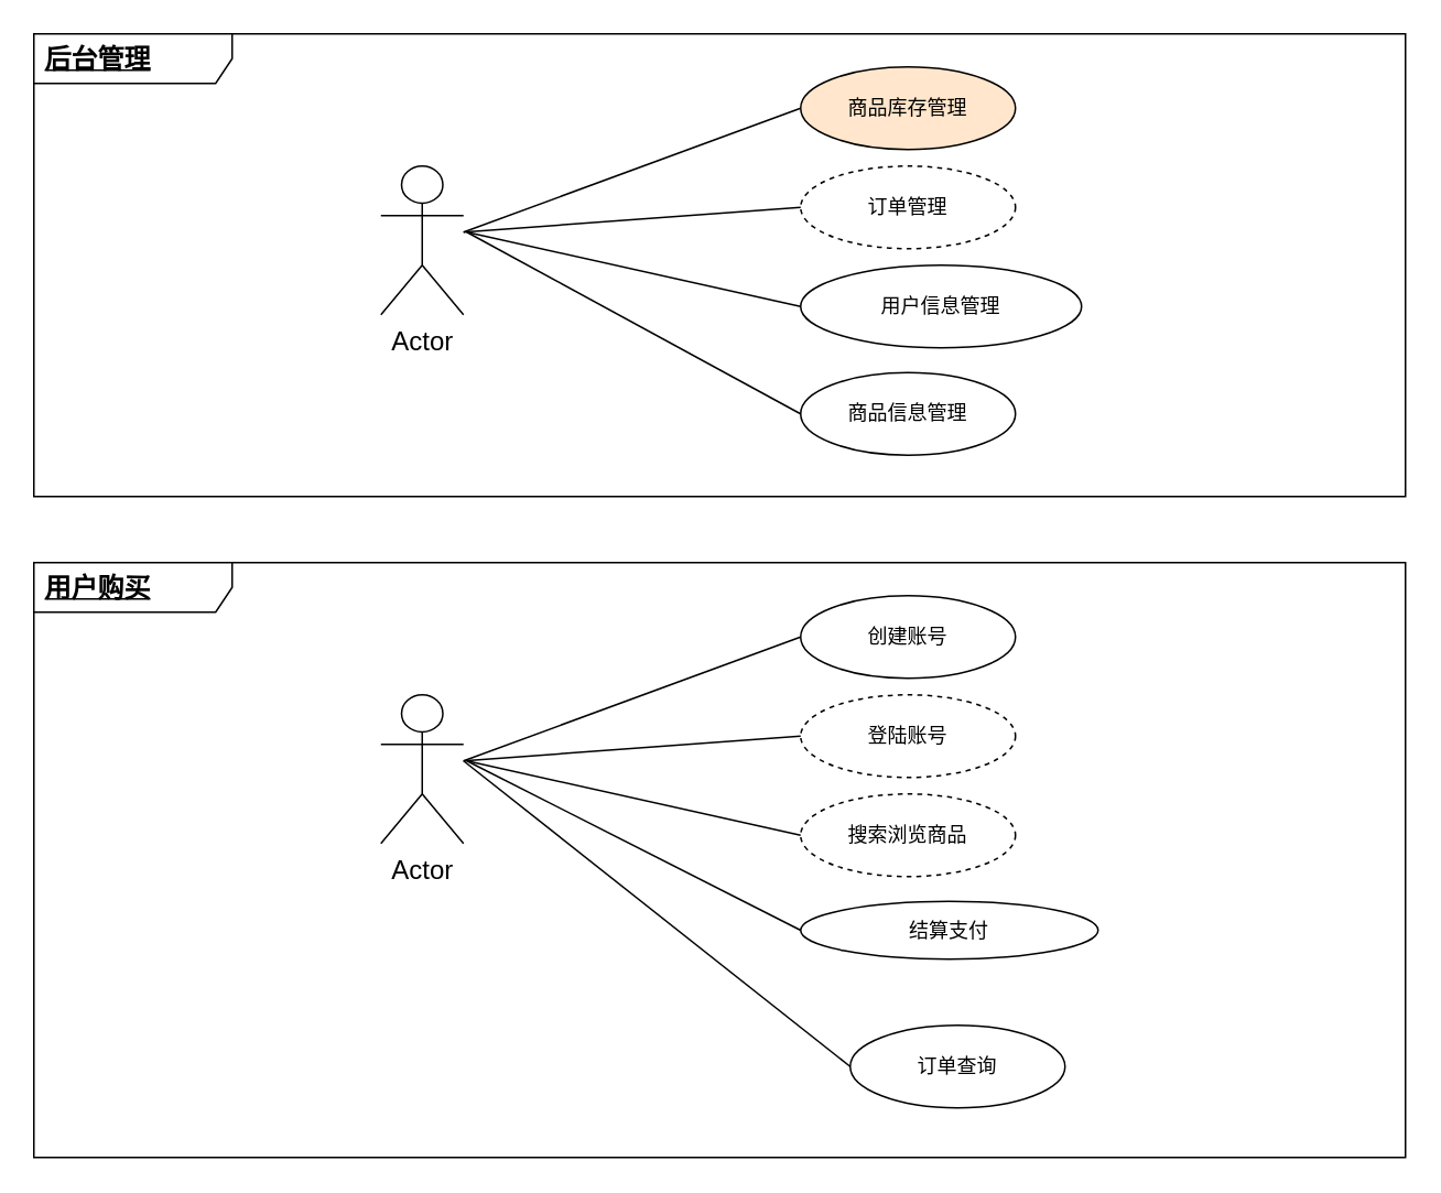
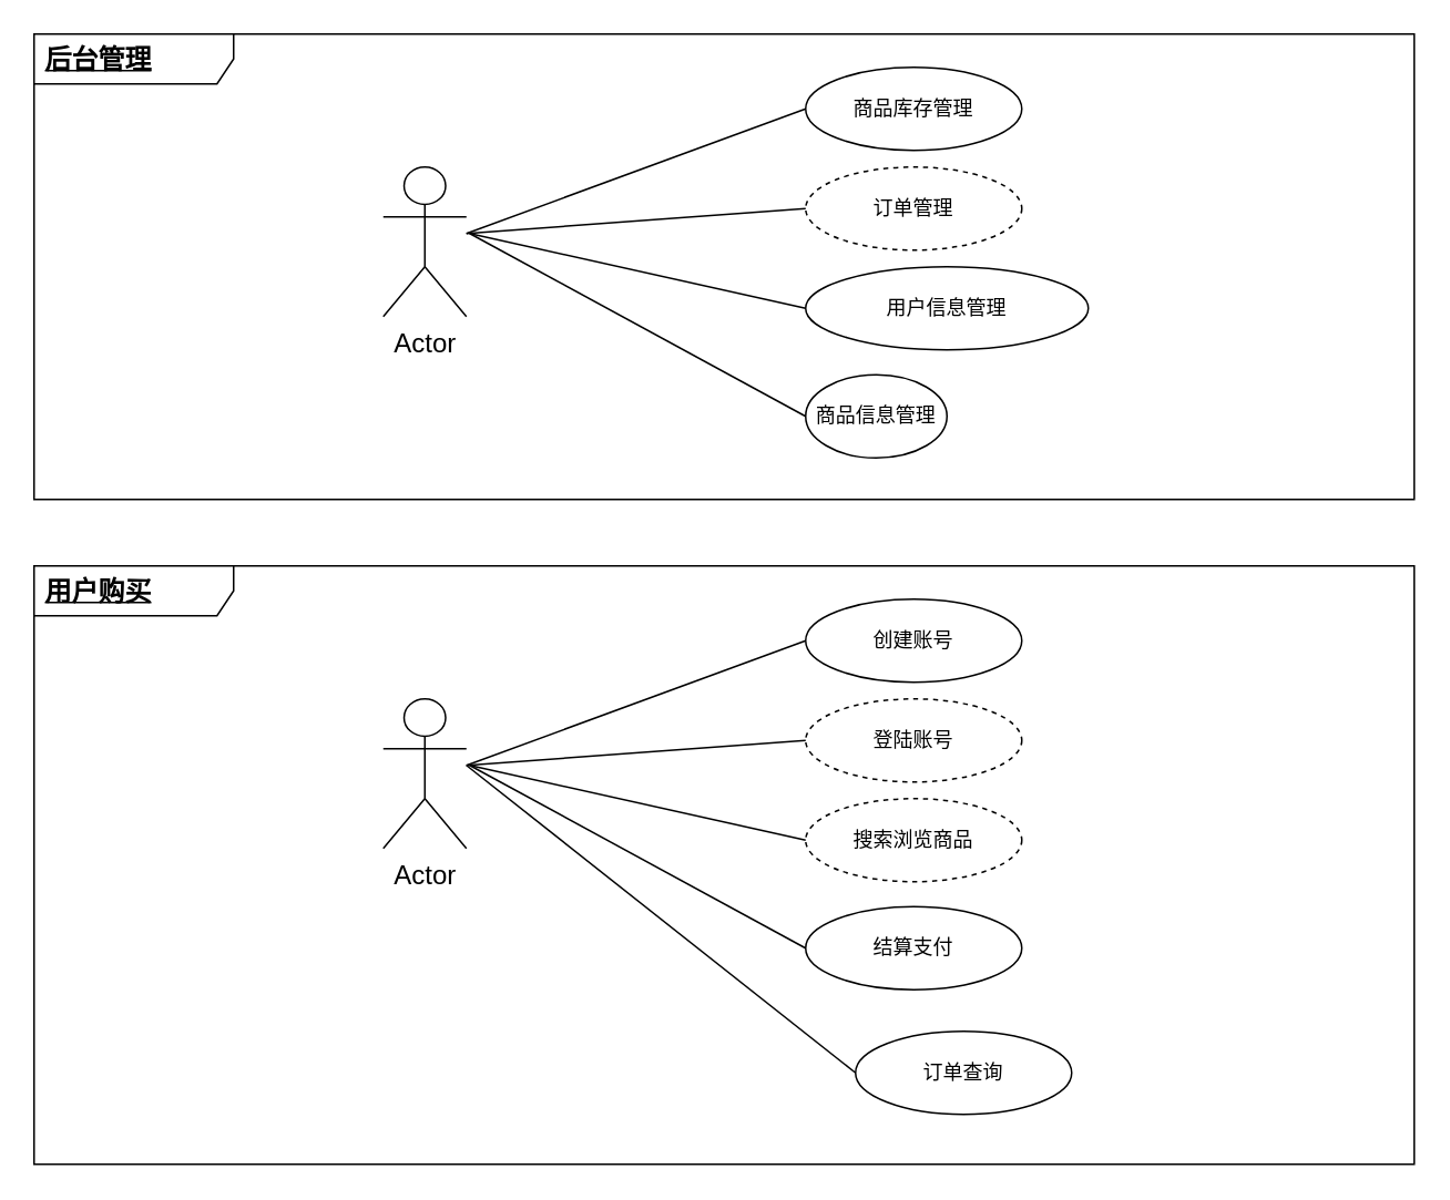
- <mxCell id="5" value="商品库存管理" style="ellipse;whiteSpace=wrap;html=1;fillColor=#ffe6cc;" parent="1" vertex="1"><mxGeometry x="484" y="40" width="130" height="50" as="geometry" /></mxCell>
+ <mxCell id="5" value="商品库存管理" style="ellipse;whiteSpace=wrap;html=1;" parent="1" vertex="1"><mxGeometry x="484" y="40" width="130" height="50" as="geometry" /></mxCell>
- <mxCell id="7" value="商品信息管理" style="ellipse;whiteSpace=wrap;html=1;" parent="1" vertex="1"><mxGeometry x="484" y="225" width="130" height="50" as="geometry" /></mxCell>
+ <mxCell id="7" value="商品信息管理" style="ellipse;whiteSpace=wrap;html=1;" parent="1" vertex="1"><mxGeometry x="484" y="225" width="85" height="50" as="geometry" /></mxCell>
- <mxCell id="16" value="结算支付" style="ellipse;whiteSpace=wrap;html=1;" vertex="1" parent="1"><mxGeometry x="484" y="545" width="180" height="35" as="geometry" /></mxCell>
+ <mxCell id="16" value="结算支付" style="ellipse;whiteSpace=wrap;html=1;" vertex="1" parent="1"><mxGeometry x="484" y="545" width="130" height="50" as="geometry" /></mxCell>
